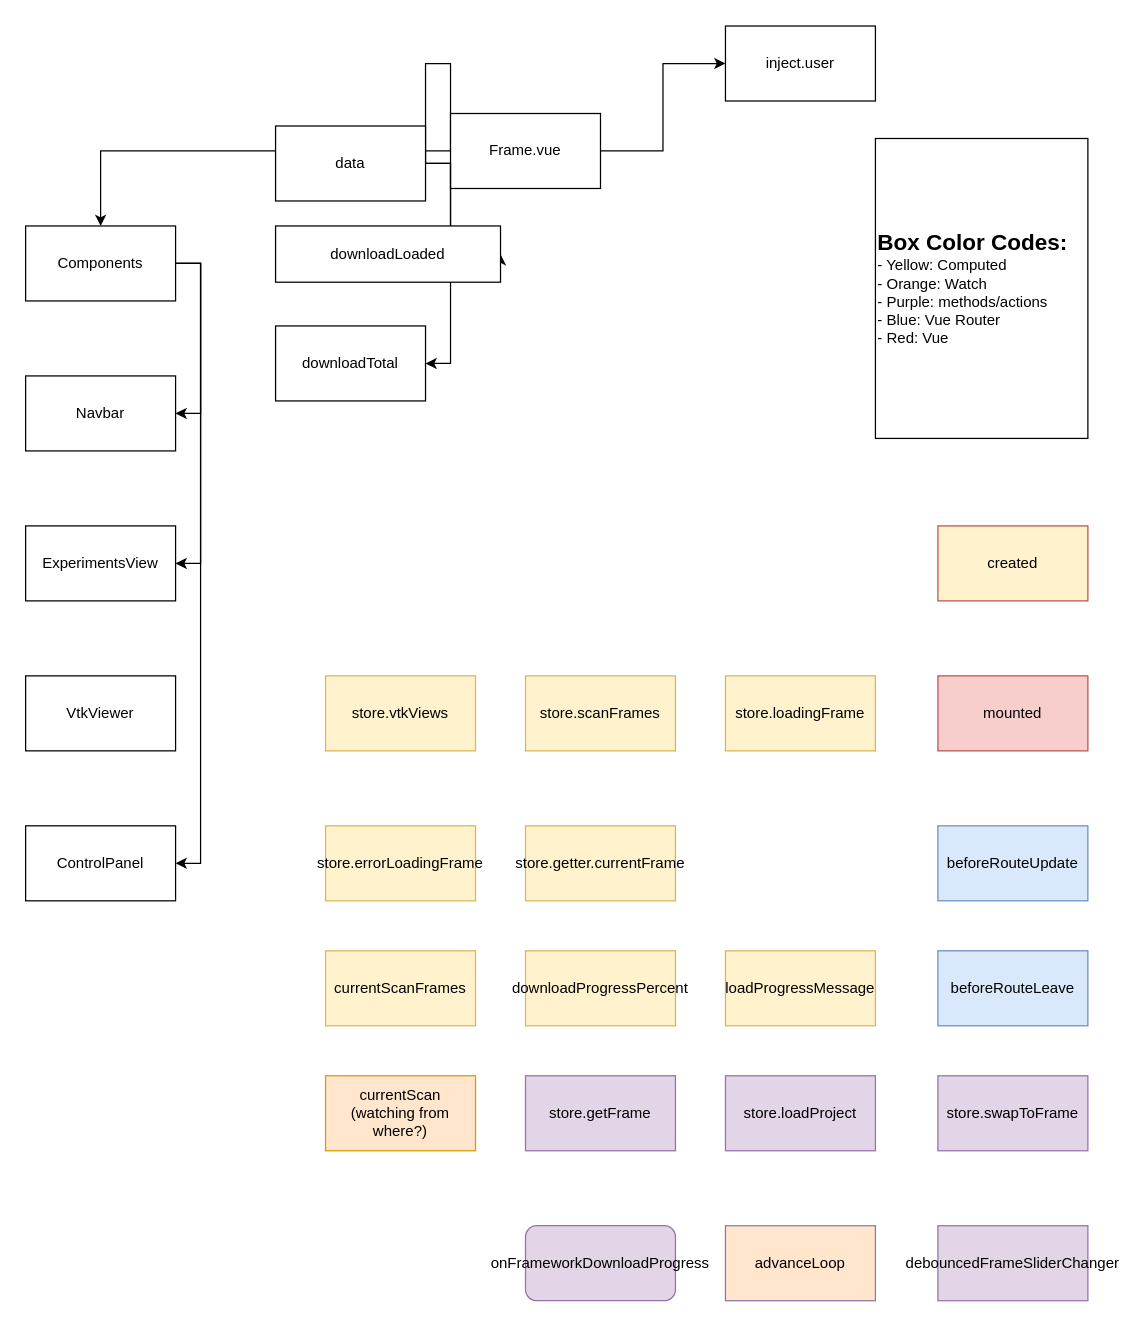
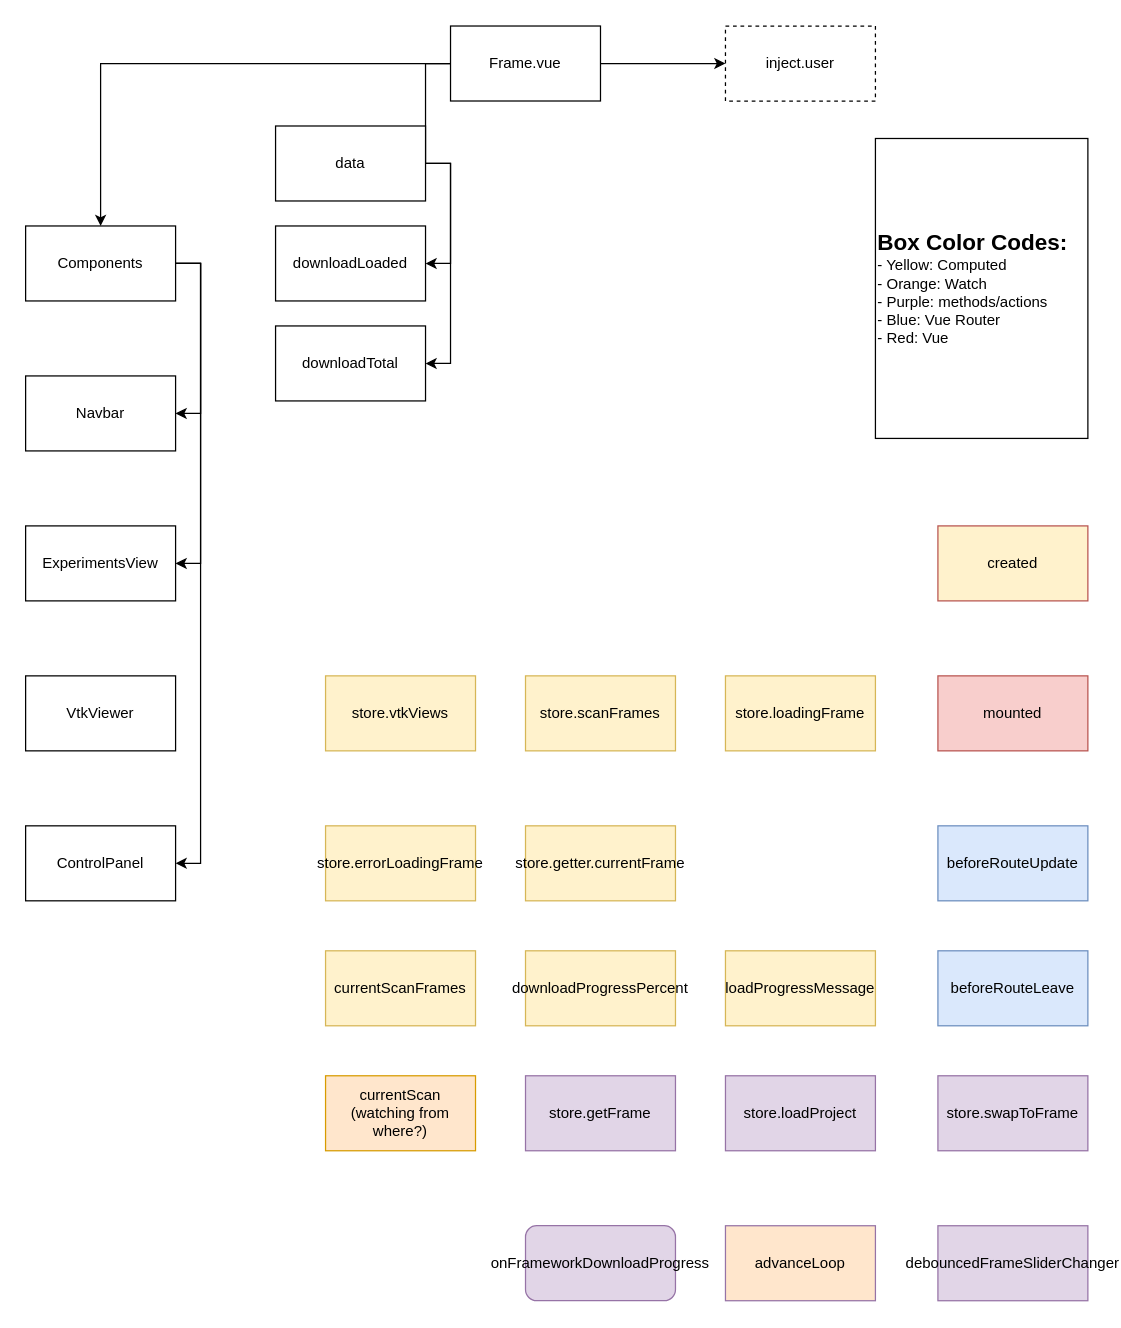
- <mxCell id="14" value="inject.user" style="rounded=0;whiteSpace=wrap;html=1;" parent="1" vertex="1"><mxGeometry x="580" y="20" width="120" height="60" as="geometry" /></mxCell>
+ <mxCell id="14" value="inject.user" style="rounded=0;whiteSpace=wrap;html=1;dashed=1;" parent="1" vertex="1"><mxGeometry x="580" y="20" width="120" height="60" as="geometry" /></mxCell>
- <mxCell id="5" value="Frame.vue" style="rounded=0;whiteSpace=wrap;html=1;" parent="1" vertex="1"><mxGeometry x="360" y="90" width="120" height="60" as="geometry" /></mxCell>
+ <mxCell id="5" value="Frame.vue" style="rounded=0;whiteSpace=wrap;html=1;" parent="1" vertex="1"><mxGeometry x="360" y="20" width="120" height="60" as="geometry" /></mxCell>
- <mxCell id="19" value="downloadLoaded" style="rounded=0;whiteSpace=wrap;html=1;" parent="1" vertex="1"><mxGeometry x="220" y="180" width="180" height="45" as="geometry" /></mxCell>
+ <mxCell id="19" value="downloadLoaded" style="rounded=0;whiteSpace=wrap;html=1;" parent="1" vertex="1"><mxGeometry x="220" y="180" width="120" height="60" as="geometry" /></mxCell>
